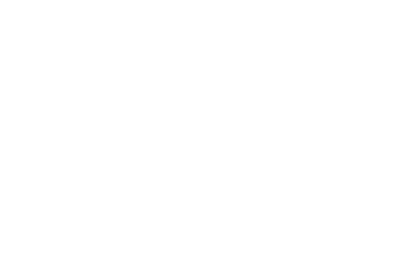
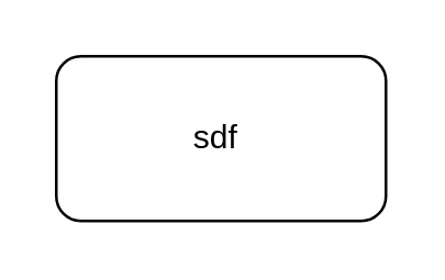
+ <mxCell id="2" value="sdf&amp;nbsp;" style="rounded=1;whiteSpace=wrap;html=1;glass=0;shadow=0;fillStyle=solid;" vertex="1" parent="1"><mxGeometry x="20" y="20" width="120" height="60" as="geometry" /></mxCell>
